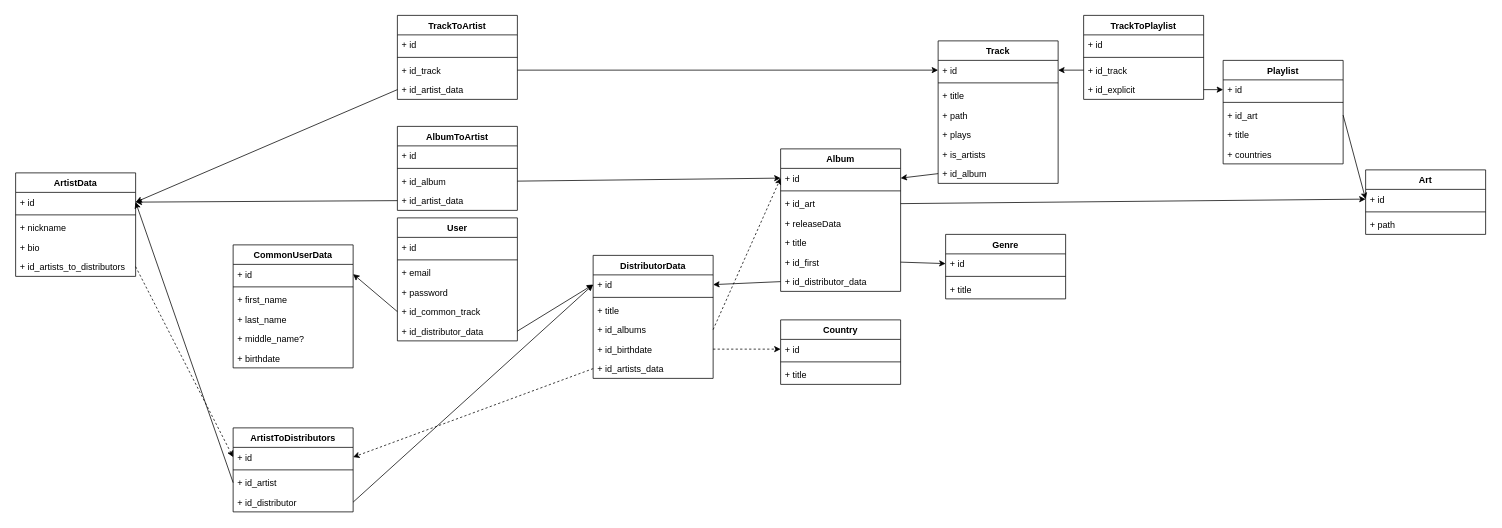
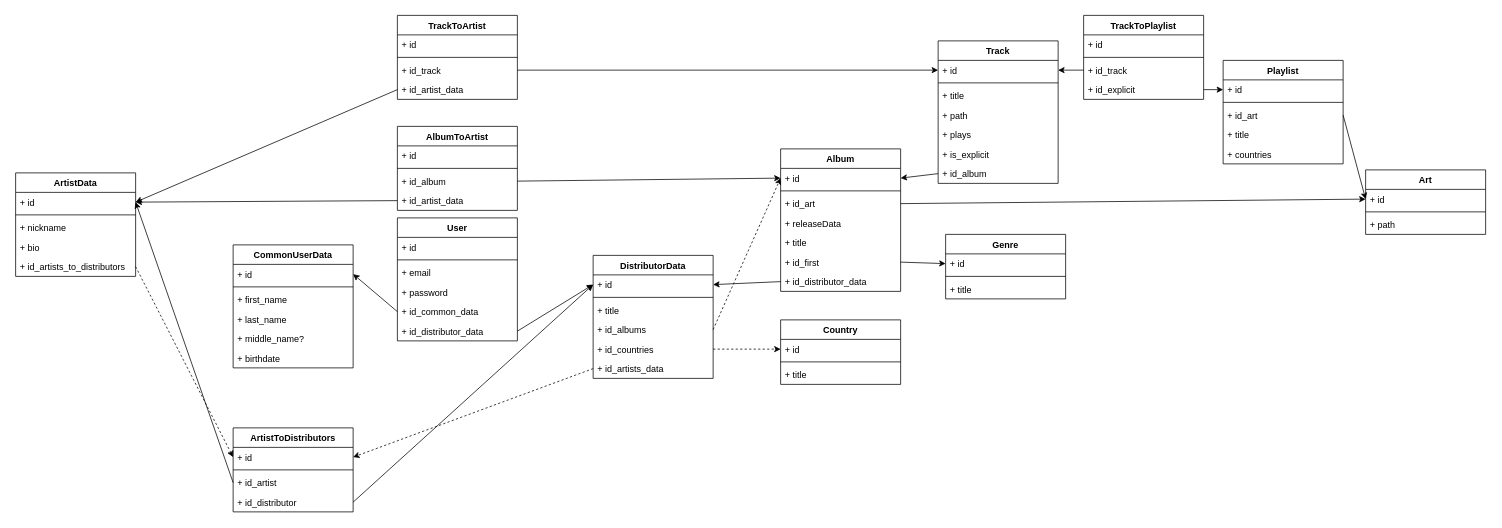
- <mxCell id="69" value="+ is_artists" style="text;strokeColor=none;fillColor=none;align=left;verticalAlign=top;spacingLeft=4;spacingRight=4;overflow=hidden;rotatable=0;points=[[0,0.5],[1,0.5]];portConstraint=eastwest;" parent="63" vertex="1"><mxGeometry y="138" width="160" height="26" as="geometry" /></mxCell>
+ <mxCell id="69" value="+ is_explicit" style="text;strokeColor=none;fillColor=none;align=left;verticalAlign=top;spacingLeft=4;spacingRight=4;overflow=hidden;rotatable=0;points=[[0,0.5],[1,0.5]];portConstraint=eastwest;" parent="63" vertex="1"><mxGeometry y="138" width="160" height="26" as="geometry" /></mxCell>
- <mxCell id="48" value="+ id_common_track" style="text;strokeColor=none;fillColor=none;align=left;verticalAlign=top;spacingLeft=4;spacingRight=4;overflow=hidden;rotatable=0;points=[[0,0.5],[1,0.5]];portConstraint=eastwest;" parent="43" vertex="1"><mxGeometry y="112" width="160" height="26" as="geometry" /></mxCell>
+ <mxCell id="48" value="+ id_common_data" style="text;strokeColor=none;fillColor=none;align=left;verticalAlign=top;spacingLeft=4;spacingRight=4;overflow=hidden;rotatable=0;points=[[0,0.5],[1,0.5]];portConstraint=eastwest;" parent="43" vertex="1"><mxGeometry y="112" width="160" height="26" as="geometry" /></mxCell>
- <mxCell id="24" value="+ id_birthdate" style="text;strokeColor=none;fillColor=none;align=left;verticalAlign=top;spacingLeft=4;spacingRight=4;overflow=hidden;rotatable=0;points=[[0,0.5],[1,0.5]];portConstraint=eastwest;" parent="19" vertex="1"><mxGeometry y="112" width="160" height="26" as="geometry" /></mxCell>
+ <mxCell id="24" value="+ id_countries" style="text;strokeColor=none;fillColor=none;align=left;verticalAlign=top;spacingLeft=4;spacingRight=4;overflow=hidden;rotatable=0;points=[[0,0.5],[1,0.5]];portConstraint=eastwest;" parent="19" vertex="1"><mxGeometry y="112" width="160" height="26" as="geometry" /></mxCell>
